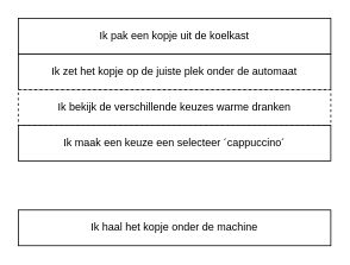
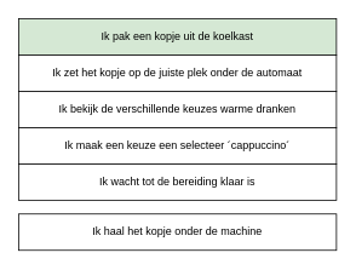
- <mxCell id="2" value="Ik pak een kopje uit de koelkast" style="rounded=0;whiteSpace=wrap;html=1;" vertex="1" parent="1"><mxGeometry x="20" y="20" width="350" height="40" as="geometry" /></mxCell>
+ <mxCell id="2" value="Ik pak een kopje uit de koelkast" style="rounded=0;whiteSpace=wrap;html=1;fillColor=#d5e8d4;" vertex="1" parent="1"><mxGeometry x="20" y="20" width="350" height="40" as="geometry" /></mxCell>
- <mxCell id="4" value="Ik bekijk de verschillende keuzes warme dranken" style="rounded=0;whiteSpace=wrap;html=1;dashed=1;" vertex="1" parent="1"><mxGeometry x="20" y="100" width="350" height="40" as="geometry" /></mxCell>
+ <mxCell id="4" value="Ik bekijk de verschillende keuzes warme dranken" style="rounded=0;whiteSpace=wrap;html=1;" vertex="1" parent="1"><mxGeometry x="20" y="100" width="350" height="40" as="geometry" /></mxCell>
+ <mxCell id="6" value="Ik wacht tot de bereiding klaar is" style="rounded=0;whiteSpace=wrap;html=1;" vertex="1" parent="1"><mxGeometry x="20" y="180" width="350" height="40" as="geometry" /></mxCell>
